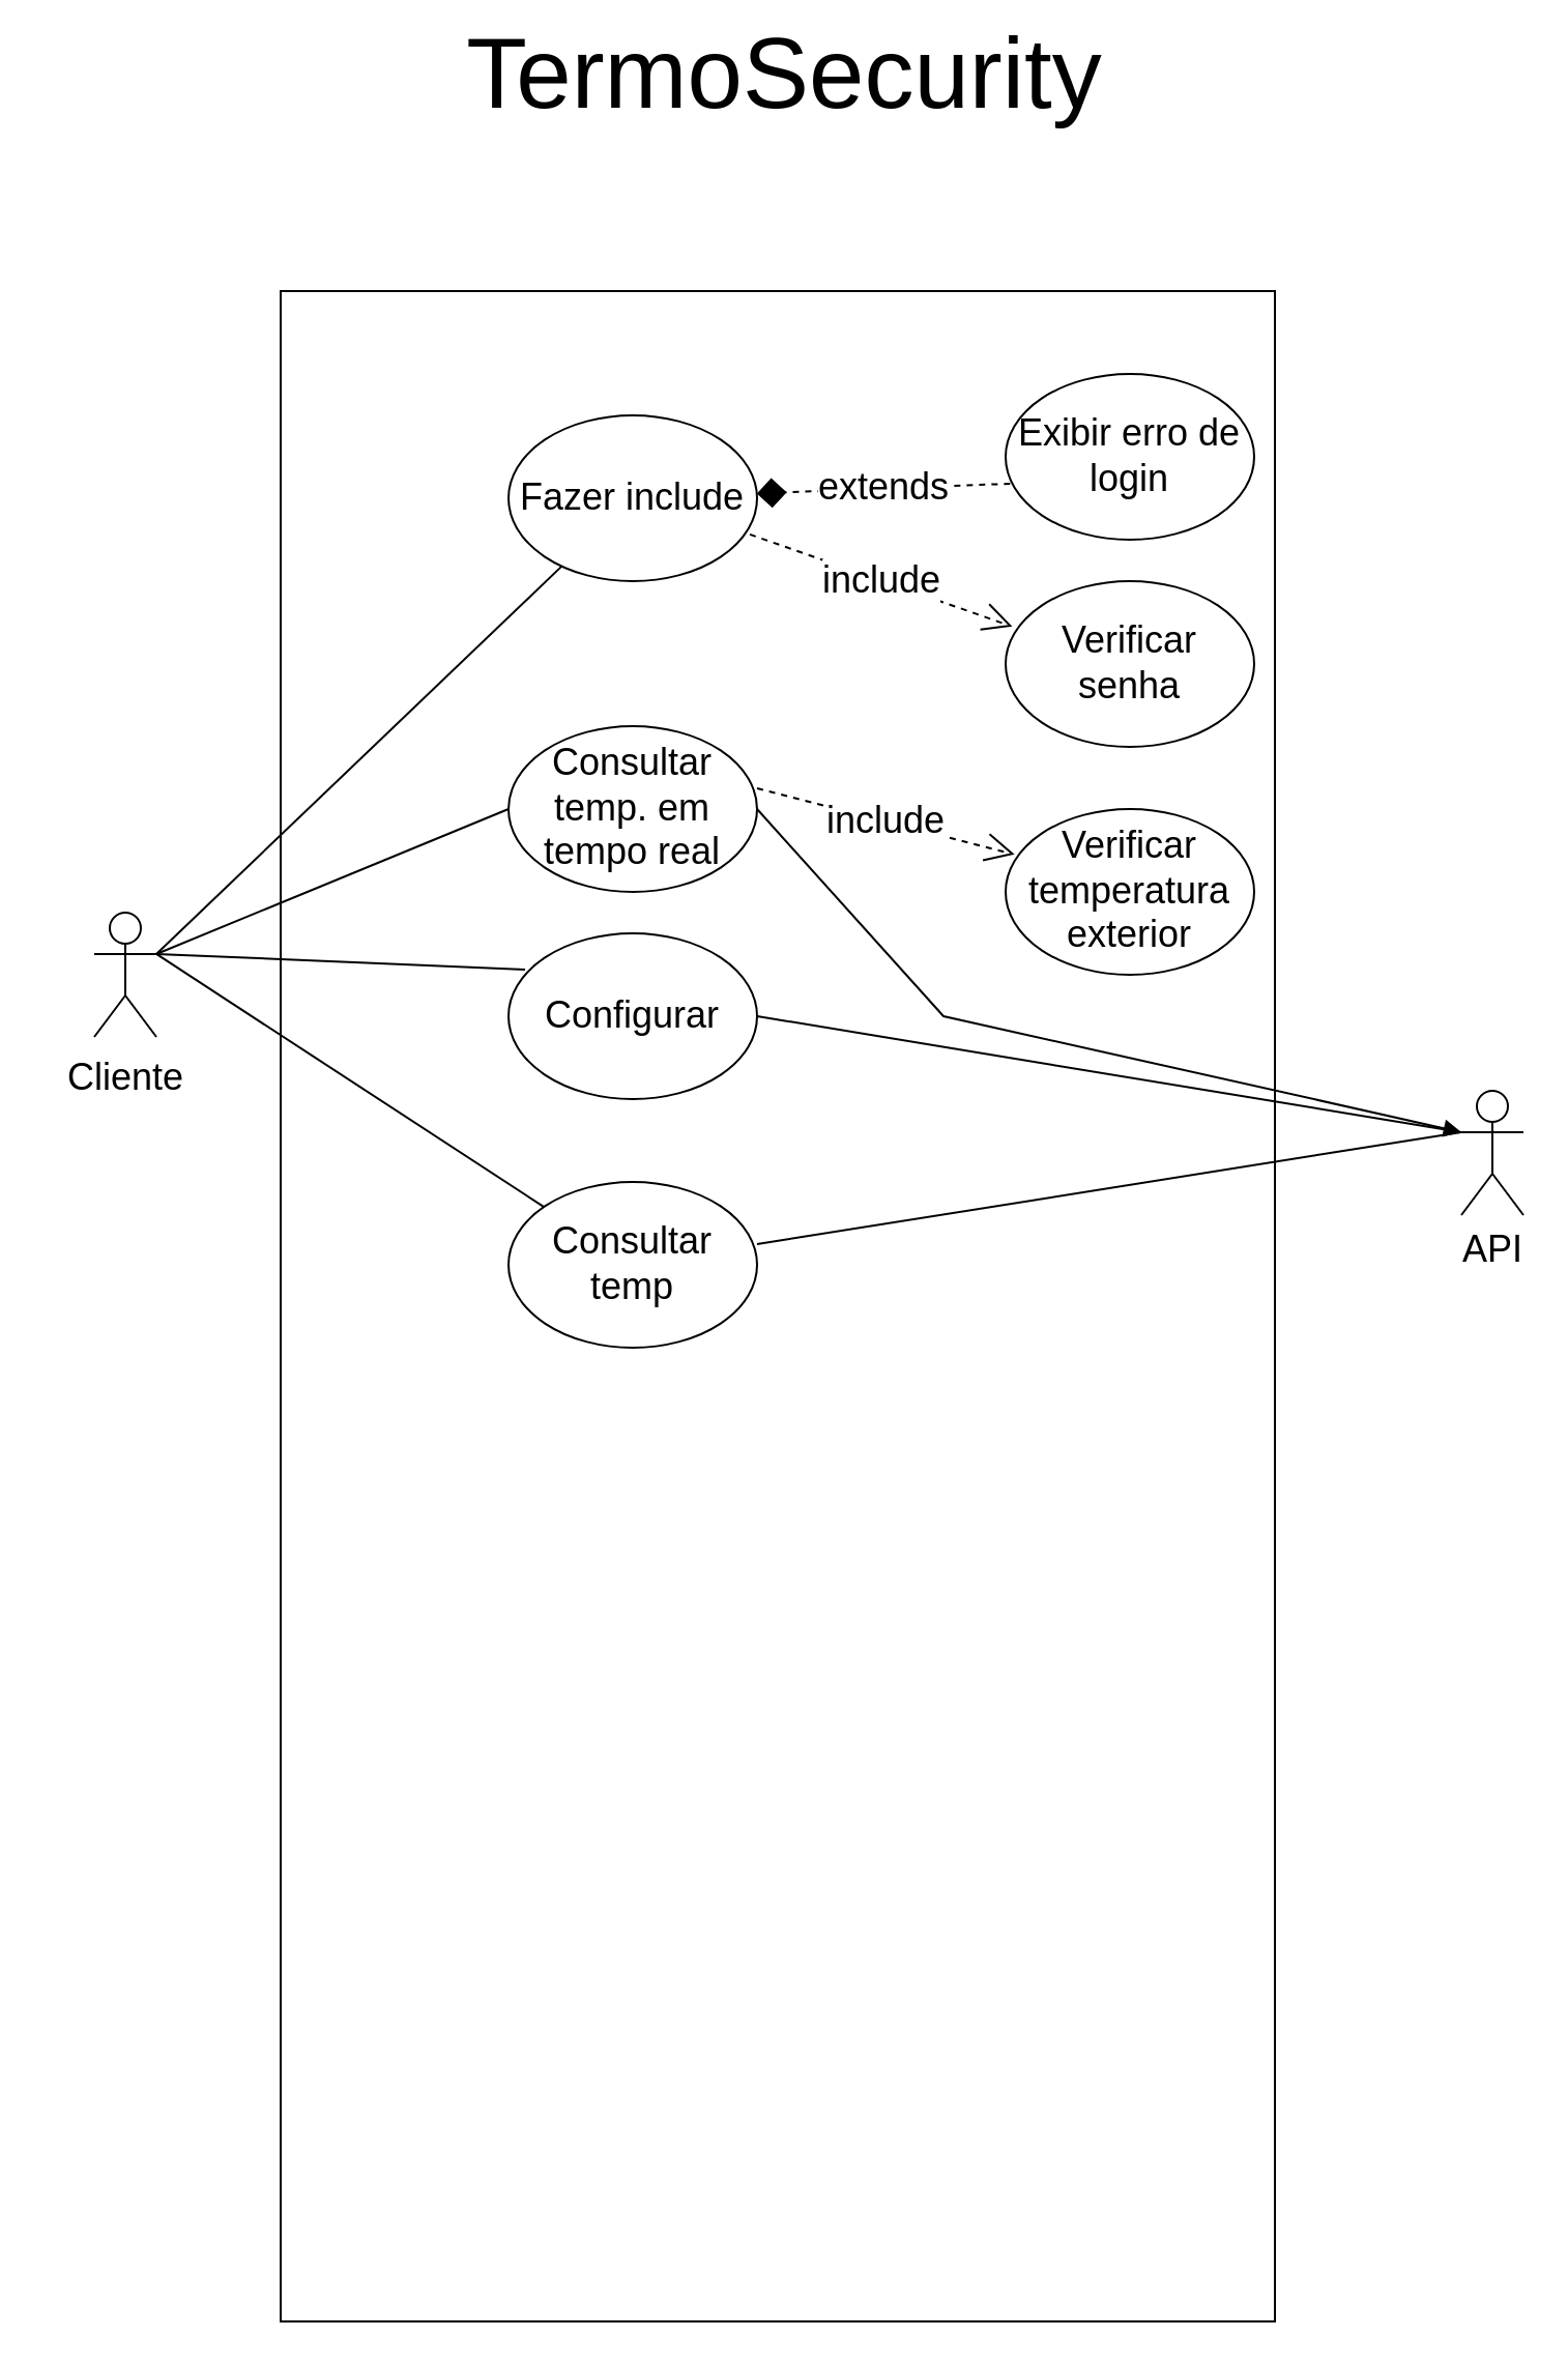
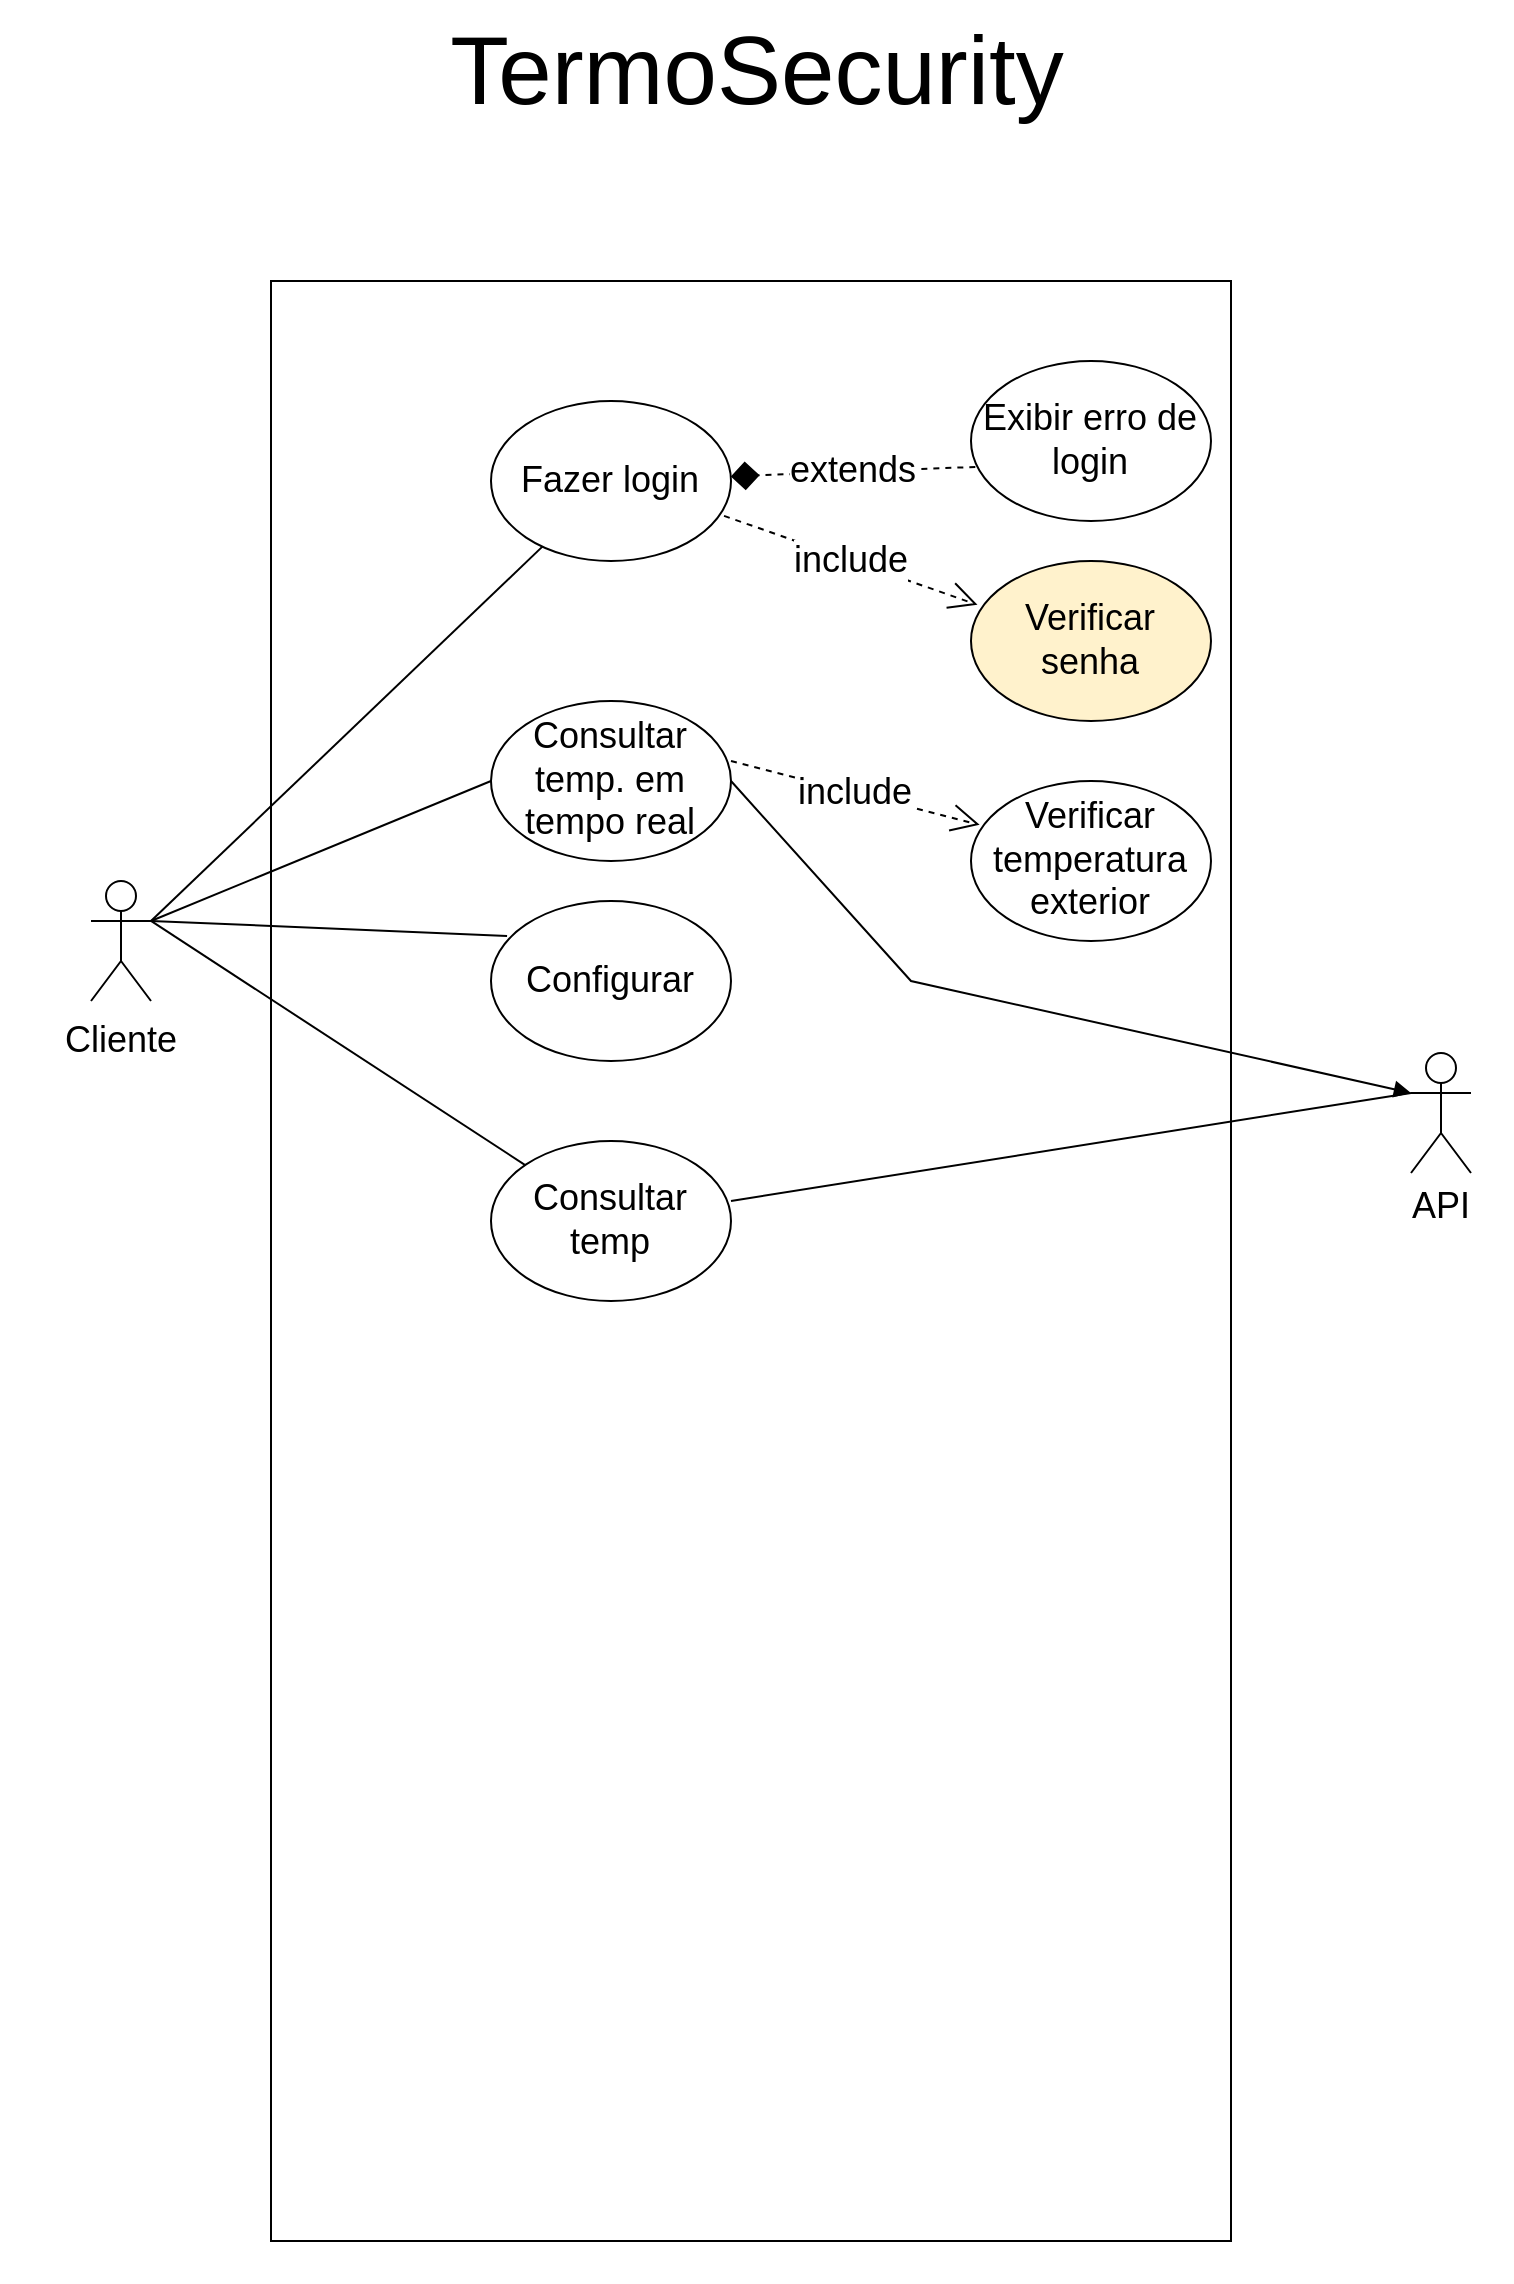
- <mxCell id="7" value="Fazer include" style="ellipse;whiteSpace=wrap;html=1;fontSize=18;" vertex="1" parent="1"><mxGeometry x="245" y="200" width="120" height="80" as="geometry" /></mxCell>
+ <mxCell id="7" value="Fazer login" style="ellipse;whiteSpace=wrap;html=1;fontSize=18;" vertex="1" parent="1"><mxGeometry x="245" y="200" width="120" height="80" as="geometry" /></mxCell>
- <mxCell id="18" value="Verificar senha" style="ellipse;whiteSpace=wrap;html=1;fontSize=18;" vertex="1" parent="1"><mxGeometry x="485" y="280" width="120" height="80" as="geometry" /></mxCell>
+ <mxCell id="18" value="Verificar senha" style="ellipse;whiteSpace=wrap;html=1;fontSize=18;fillColor=#fff2cc;" vertex="1" parent="1"><mxGeometry x="485" y="280" width="120" height="80" as="geometry" /></mxCell>
- <mxCell id="16" value="" style="endArrow=none;html=1;rounded=0;fontSize=18;exitX=1;exitY=0.5;exitDx=0;exitDy=0;entryX=0;entryY=0.333;entryDx=0;entryDy=0;entryPerimeter=0;" edge="1" parent="1" source="9" target="6"><mxGeometry width="50" height="50" relative="1" as="geometry"><mxPoint x="655" y="450" as="sourcePoint" /><mxPoint x="705" y="400" as="targetPoint" /></mxGeometry></mxCell>
